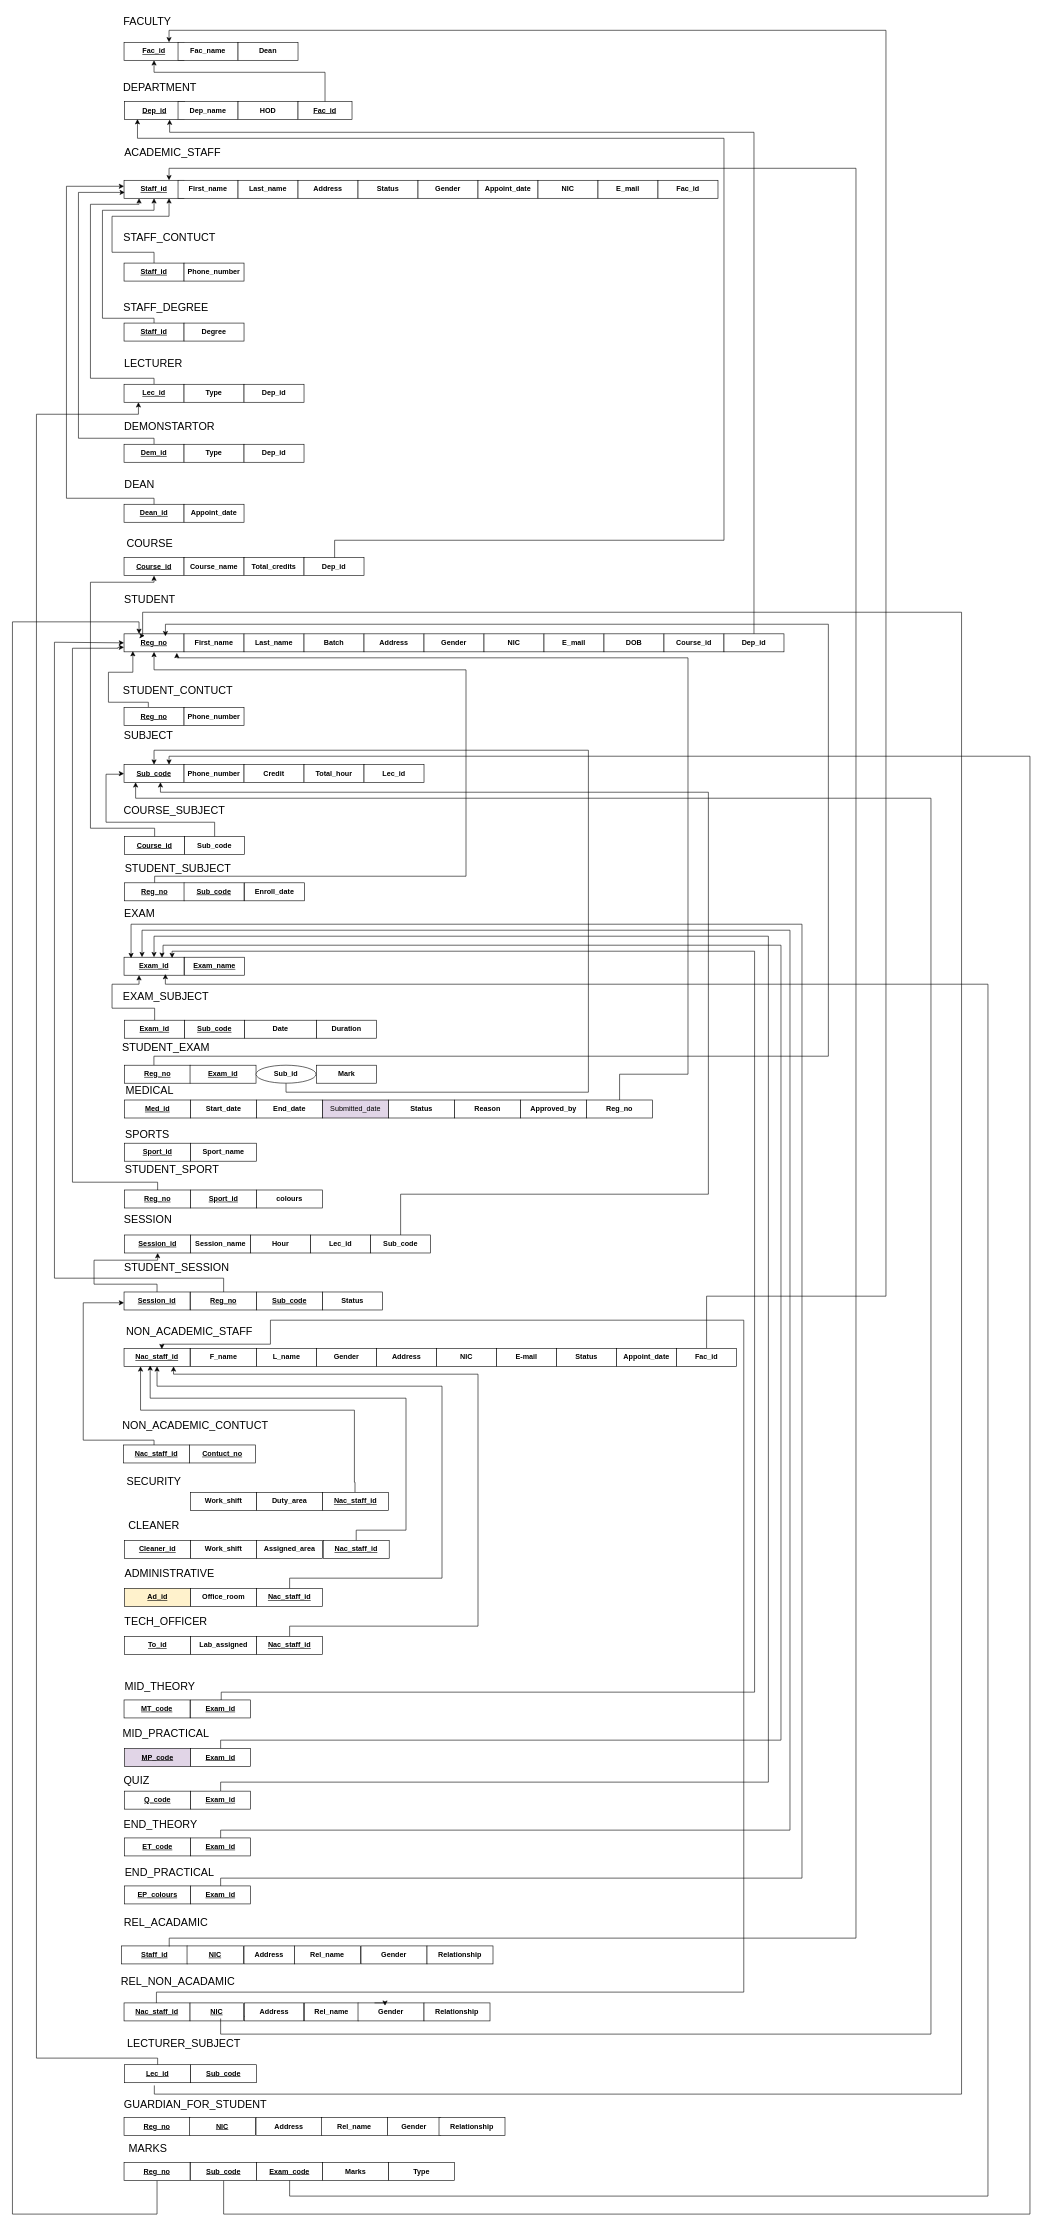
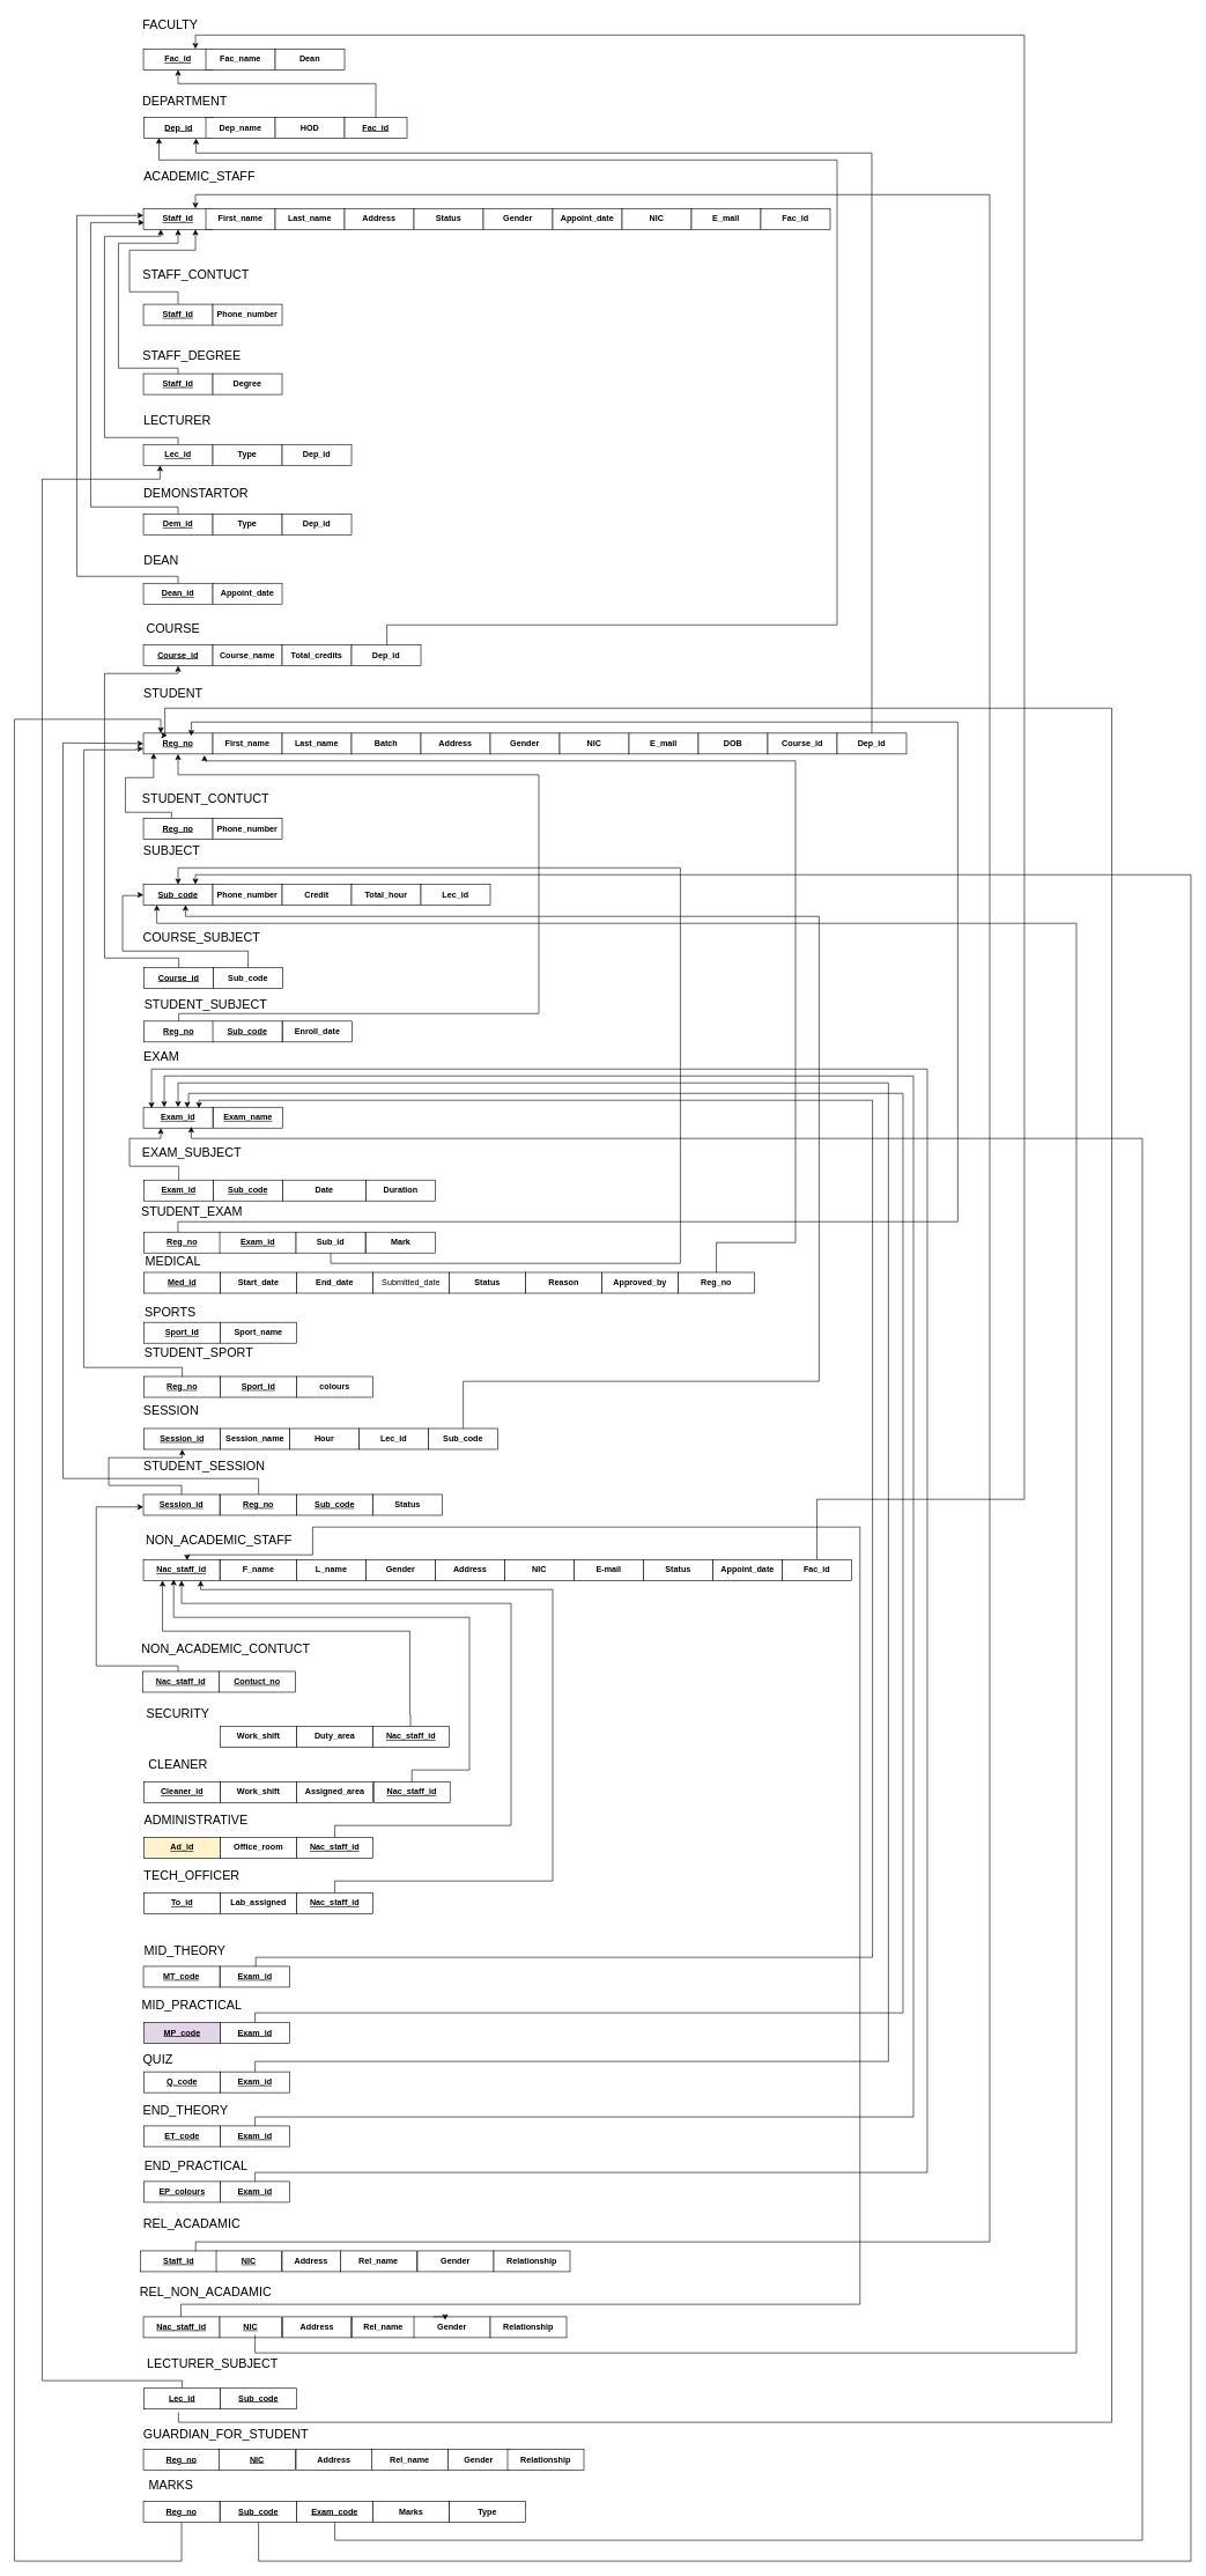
- <mxCell id="94" value="&lt;b&gt;Sub_id&lt;/b&gt;" style="ellipse;whiteSpace=wrap;html=1;align=center;" parent="1" vertex="1"><mxGeometry x="426" y="1775" width="100" height="30" as="geometry" /></mxCell>
+ <mxCell id="94" value="&lt;b&gt;Sub_id&lt;/b&gt;" style="whiteSpace=wrap;html=1;align=center;" parent="1" vertex="1"><mxGeometry x="426" y="1775" width="100" height="30" as="geometry" /></mxCell>
- <mxCell id="100" value="Submitted_date" style="whiteSpace=wrap;html=1;align=center;fillColor=#e1d5e7;" parent="1" vertex="1"><mxGeometry x="537" y="1833" width="110" height="30" as="geometry" /></mxCell>
+ <mxCell id="100" value="Submitted_date" style="whiteSpace=wrap;html=1;align=center;" parent="1" vertex="1"><mxGeometry x="537" y="1833" width="110" height="30" as="geometry" /></mxCell>
